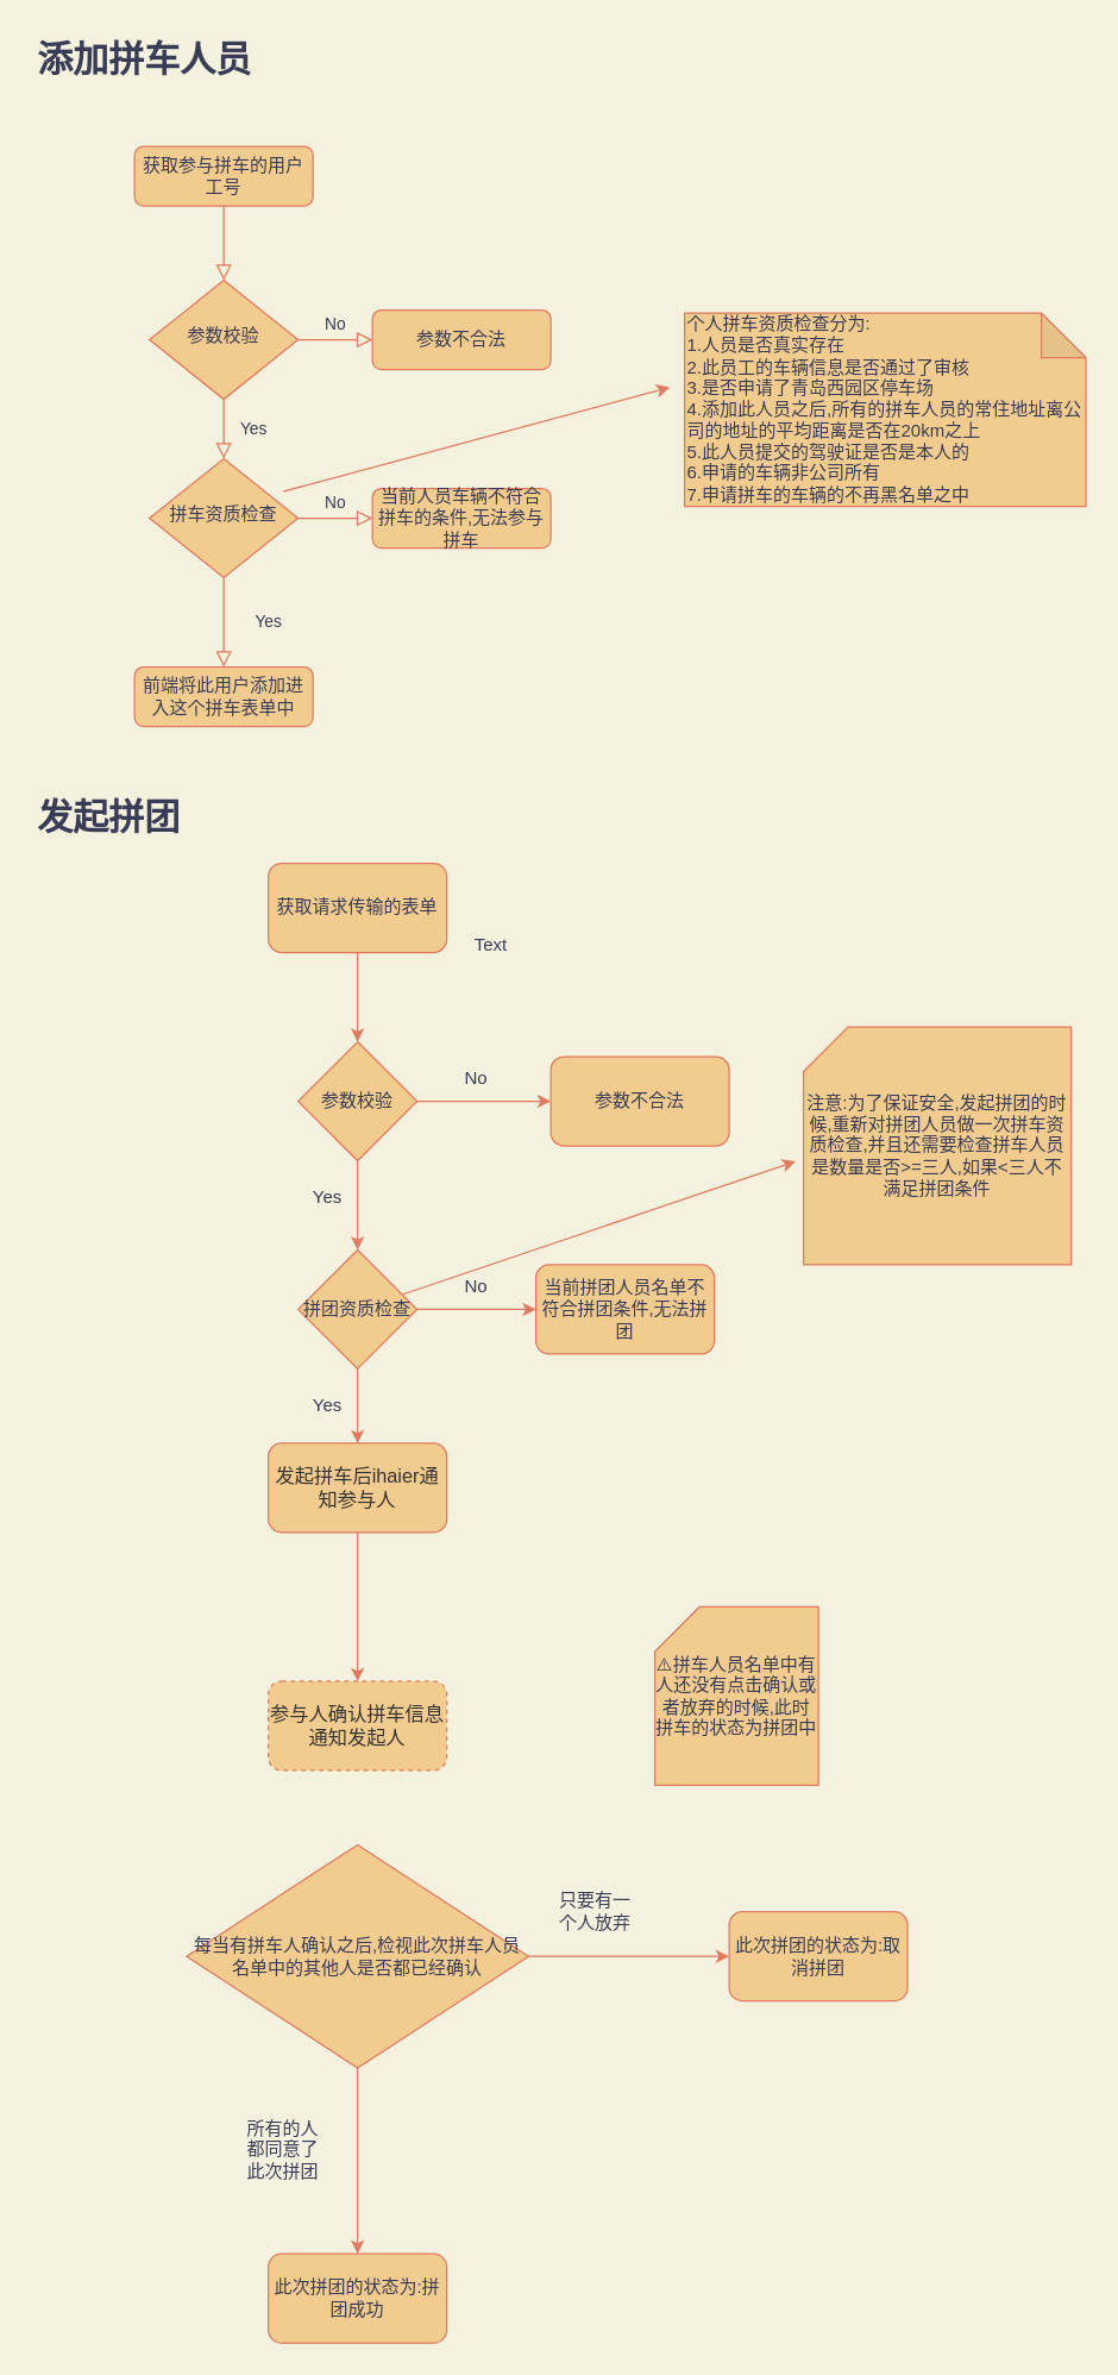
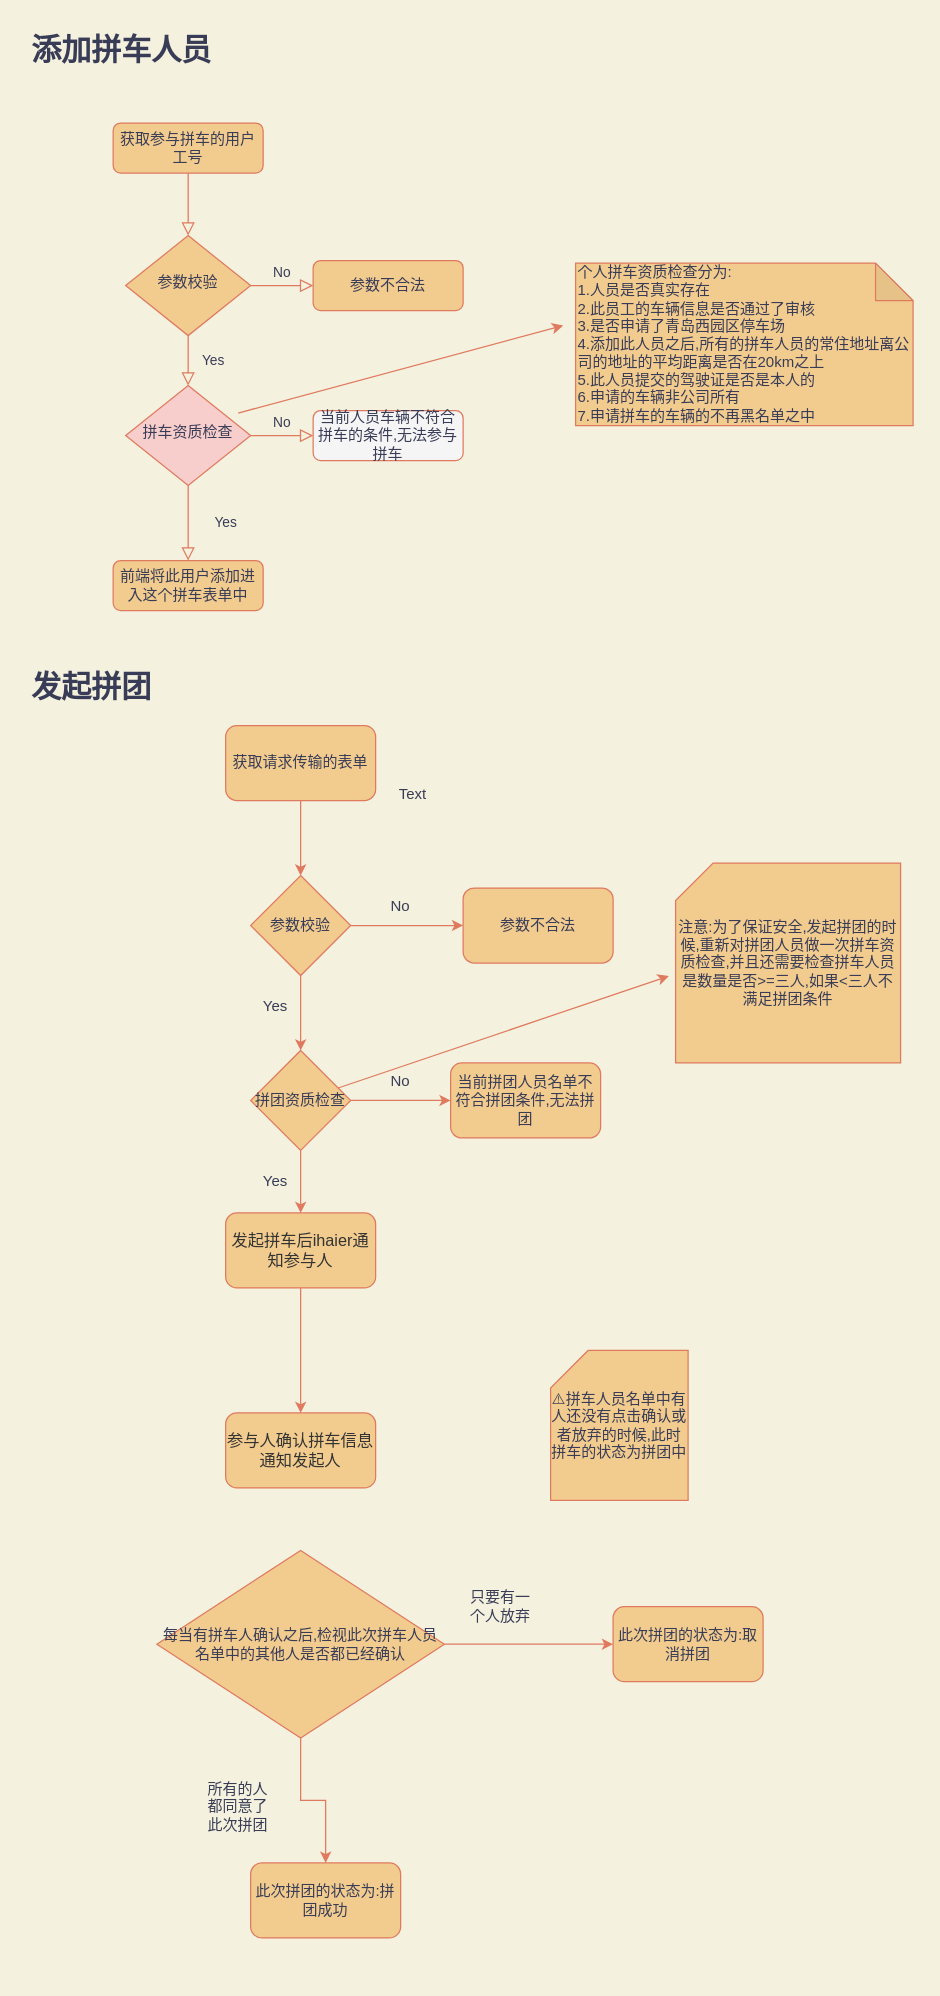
- <mxCell id="10" value="拼车资质检查" style="rhombus;whiteSpace=wrap;html=1;shadow=0;fontFamily=Helvetica;fontSize=12;align=center;strokeWidth=1;spacing=6;spacingTop=-4;fillColor=#F2CC8F;strokeColor=#E07A5F;fontColor=#393C56;" parent="1" vertex="1"><mxGeometry x="100" y="308" width="100" height="80" as="geometry" /></mxCell>
+ <mxCell id="10" value="拼车资质检查" style="rhombus;whiteSpace=wrap;html=1;shadow=0;fontFamily=Helvetica;fontSize=12;align=center;strokeWidth=1;spacing=6;spacingTop=-4;fillColor=#f8cecc;strokeColor=#E07A5F;fontColor=#393C56;" parent="1" vertex="1"><mxGeometry x="100" y="308" width="100" height="80" as="geometry" /></mxCell>
- <mxCell id="12" value="当前人员车辆不符合拼车的条件,无法参与拼车" style="rounded=1;whiteSpace=wrap;html=1;fontSize=12;glass=0;strokeWidth=1;shadow=0;fillColor=#F2CC8F;strokeColor=#E07A5F;fontColor=#393C56;" parent="1" vertex="1"><mxGeometry x="250" y="328" width="120" height="40" as="geometry" /></mxCell>
+ <mxCell id="12" value="当前人员车辆不符合拼车的条件,无法参与拼车" style="rounded=1;whiteSpace=wrap;html=1;fontSize=12;glass=0;strokeWidth=1;shadow=0;fillColor=#f5f5f5;strokeColor=#E07A5F;fontColor=#393C56;" parent="1" vertex="1"><mxGeometry x="250" y="328" width="120" height="40" as="geometry" /></mxCell>
- <mxCell id="36" value="&lt;span style=&quot;color: rgb(51, 51, 51); font-family: PingFangSC-Regular, &amp;quot;PingFang SC&amp;quot;, sans-serif; font-size: 13px; font-style: normal; font-variant-ligatures: normal; font-variant-caps: normal; font-weight: 400; letter-spacing: normal; orphans: 2; text-align: left; text-indent: 0px; text-transform: none; widows: 2; word-spacing: 0px; -webkit-text-stroke-width: 0px; text-decoration-thickness: initial; text-decoration-style: initial; text-decoration-color: initial; float: none; display: inline !important;&quot;&gt;参与人确认拼车信息通知发起人&lt;/span&gt;" style="rounded=1;whiteSpace=wrap;html=1;fillColor=#F2CC8F;strokeColor=#E07A5F;fontColor=#393C56;dashed=1;" vertex="1" parent="1"><mxGeometry x="180" y="1130" width="120" height="60" as="geometry" /></mxCell>
+ <mxCell id="36" value="&lt;span style=&quot;color: rgb(51, 51, 51); font-family: PingFangSC-Regular, &amp;quot;PingFang SC&amp;quot;, sans-serif; font-size: 13px; font-style: normal; font-variant-ligatures: normal; font-variant-caps: normal; font-weight: 400; letter-spacing: normal; orphans: 2; text-align: left; text-indent: 0px; text-transform: none; widows: 2; word-spacing: 0px; -webkit-text-stroke-width: 0px; text-decoration-thickness: initial; text-decoration-style: initial; text-decoration-color: initial; float: none; display: inline !important;&quot;&gt;参与人确认拼车信息通知发起人&lt;/span&gt;" style="rounded=1;whiteSpace=wrap;html=1;fillColor=#F2CC8F;strokeColor=#E07A5F;fontColor=#393C56;" vertex="1" parent="1"><mxGeometry x="180" y="1130" width="120" height="60" as="geometry" /></mxCell>
- <mxCell id="42" value="此次拼团的状态为:拼团成功" style="rounded=1;whiteSpace=wrap;html=1;fillColor=#F2CC8F;strokeColor=#E07A5F;fontColor=#393C56;" vertex="1" parent="1"><mxGeometry x="180" y="1515" width="120" height="60" as="geometry" /></mxCell>
+ <mxCell id="42" value="此次拼团的状态为:拼团成功" style="rounded=1;whiteSpace=wrap;html=1;fillColor=#F2CC8F;strokeColor=#E07A5F;fontColor=#393C56;" vertex="1" parent="1"><mxGeometry x="200" y="1490" width="120" height="60" as="geometry" /></mxCell>
